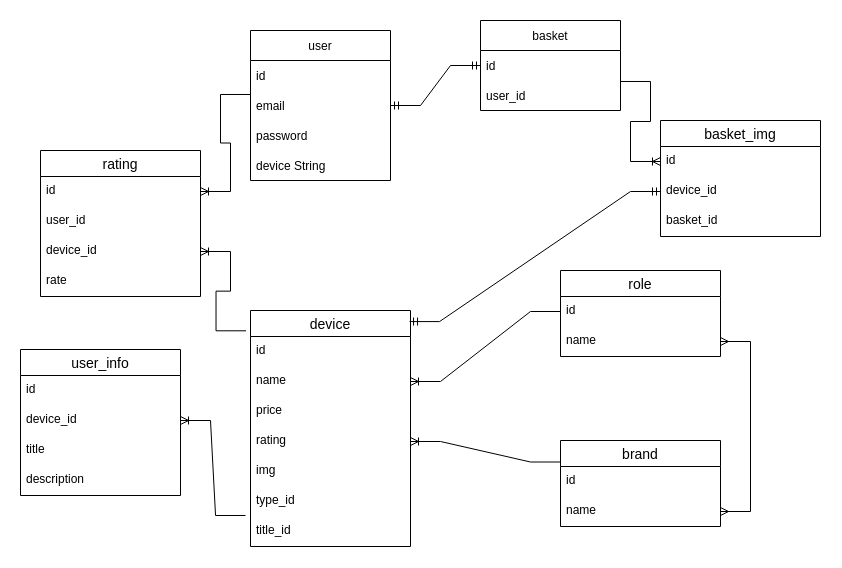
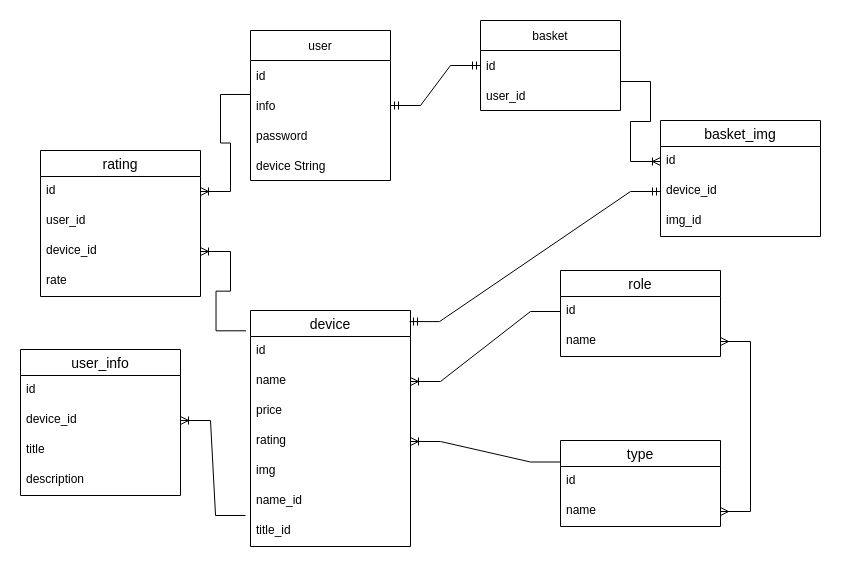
- <mxCell id="4" value="email" style="text;strokeColor=none;fillColor=none;align=left;verticalAlign=middle;spacingLeft=4;spacingRight=4;overflow=hidden;points=[[0,0.5],[1,0.5]];portConstraint=eastwest;rotatable=0;" parent="2" vertex="1"><mxGeometry y="60" width="140" height="30" as="geometry" /></mxCell>
+ <mxCell id="4" value="info" style="text;strokeColor=none;fillColor=none;align=left;verticalAlign=middle;spacingLeft=4;spacingRight=4;overflow=hidden;points=[[0,0.5],[1,0.5]];portConstraint=eastwest;rotatable=0;" parent="2" vertex="1"><mxGeometry y="60" width="140" height="30" as="geometry" /></mxCell>
- <mxCell id="35" value="basket_id" style="text;strokeColor=none;fillColor=none;spacingLeft=4;spacingRight=4;overflow=hidden;rotatable=0;points=[[0,0.5],[1,0.5]];portConstraint=eastwest;fontSize=12;" parent="32" vertex="1"><mxGeometry y="86" width="160" height="30" as="geometry" /></mxCell>
+ <mxCell id="35" value="img_id" style="text;strokeColor=none;fillColor=none;spacingLeft=4;spacingRight=4;overflow=hidden;rotatable=0;points=[[0,0.5],[1,0.5]];portConstraint=eastwest;fontSize=12;" parent="32" vertex="1"><mxGeometry y="86" width="160" height="30" as="geometry" /></mxCell>
- <mxCell id="22" value="brand" style="swimlane;fontStyle=0;childLayout=stackLayout;horizontal=1;startSize=26;horizontalStack=0;resizeParent=1;resizeParentMax=0;resizeLast=0;collapsible=1;marginBottom=0;align=center;fontSize=14;" parent="1" vertex="1"><mxGeometry x="560" y="440" width="160" height="86" as="geometry" /></mxCell>
+ <mxCell id="22" value="type" style="swimlane;fontStyle=0;childLayout=stackLayout;horizontal=1;startSize=26;horizontalStack=0;resizeParent=1;resizeParentMax=0;resizeLast=0;collapsible=1;marginBottom=0;align=center;fontSize=14;" parent="1" vertex="1"><mxGeometry x="560" y="440" width="160" height="86" as="geometry" /></mxCell>
- <mxCell id="17" value="type_id" style="text;strokeColor=none;fillColor=none;spacingLeft=4;spacingRight=4;overflow=hidden;rotatable=0;points=[[0,0.5],[1,0.5]];portConstraint=eastwest;fontSize=12;" parent="11" vertex="1"><mxGeometry y="176" width="160" height="30" as="geometry" /></mxCell>
+ <mxCell id="17" value="name_id" style="text;strokeColor=none;fillColor=none;spacingLeft=4;spacingRight=4;overflow=hidden;rotatable=0;points=[[0,0.5],[1,0.5]];portConstraint=eastwest;fontSize=12;" parent="11" vertex="1"><mxGeometry y="176" width="160" height="30" as="geometry" /></mxCell>
